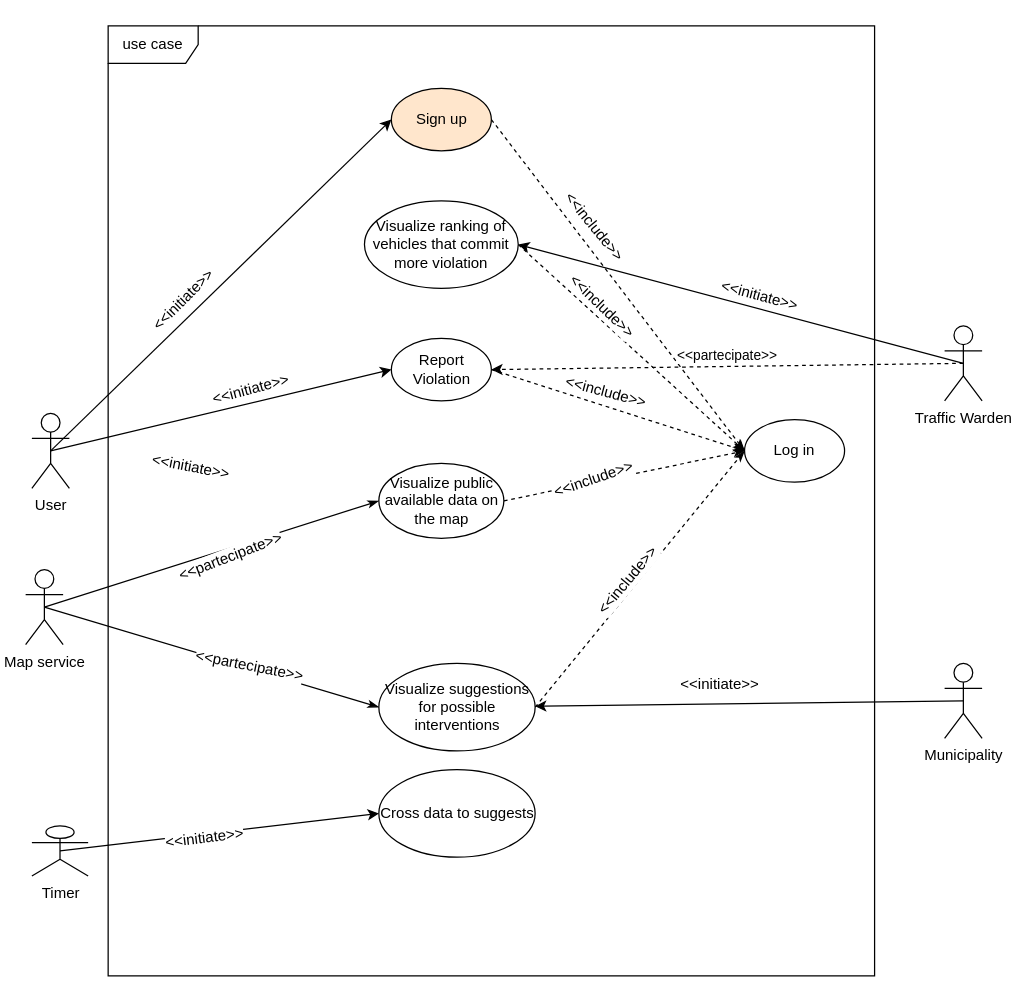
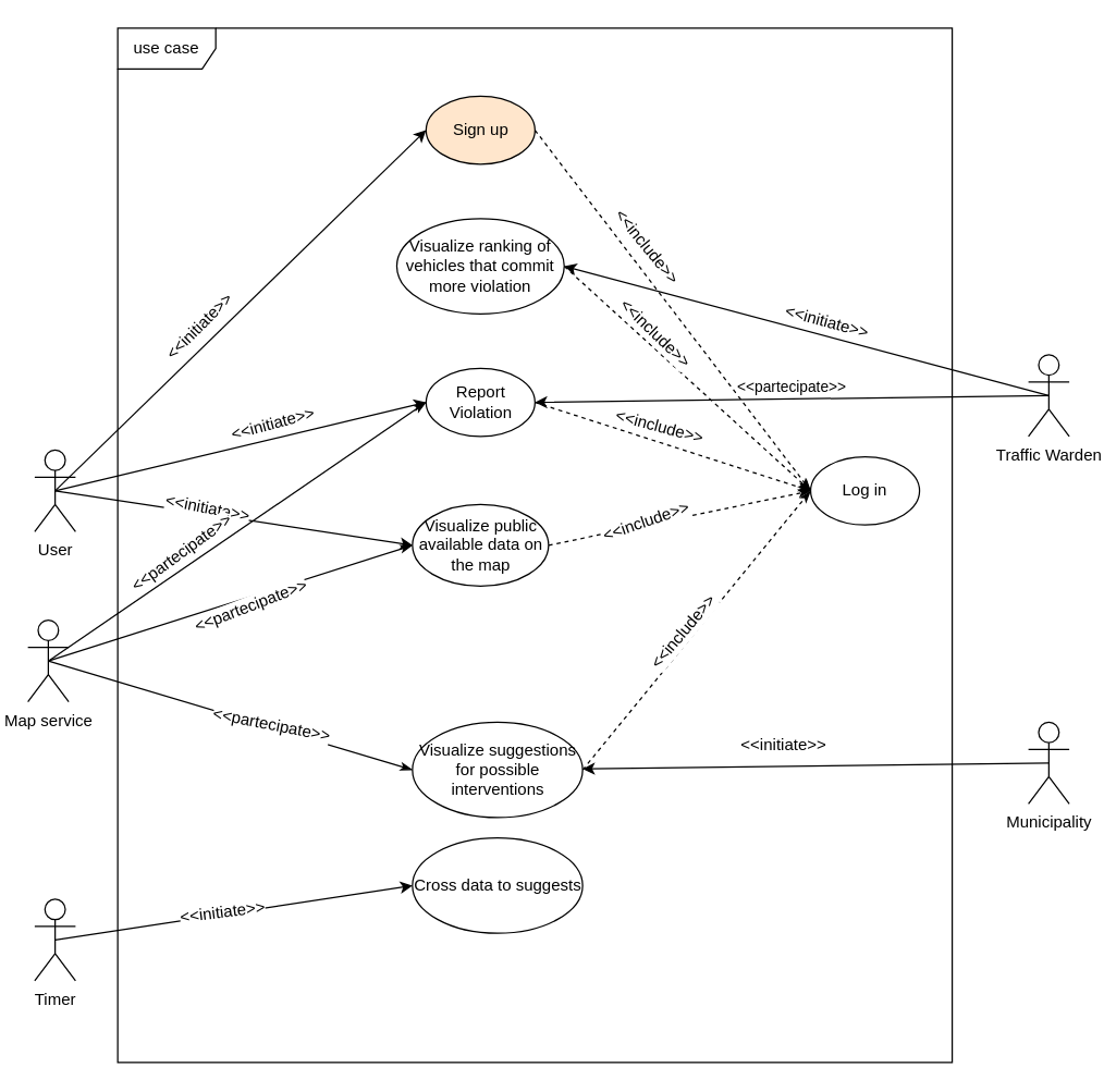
- <mxCell id="20" value="&amp;lt;&amp;lt;partecipate&amp;gt;&amp;gt;" style="edgeStyle=none;rounded=0;orthogonalLoop=1;jettySize=auto;html=1;exitX=0.5;exitY=0.5;exitDx=0;exitDy=0;exitPerimeter=0;entryX=1;entryY=0.5;entryDx=0;entryDy=0;verticalAlign=bottom;dashed=1;" parent="1" source="22" target="13" edge="1"><mxGeometry relative="1" as="geometry" /></mxCell>
+ <mxCell id="20" value="&amp;lt;&amp;lt;partecipate&amp;gt;&amp;gt;" style="edgeStyle=none;rounded=0;orthogonalLoop=1;jettySize=auto;html=1;exitX=0.5;exitY=0.5;exitDx=0;exitDy=0;exitPerimeter=0;entryX=1;entryY=0.5;entryDx=0;entryDy=0;verticalAlign=bottom;" parent="1" source="22" target="13" edge="1"><mxGeometry relative="1" as="geometry" /></mxCell>
+ <mxCell id="29" style="edgeStyle=none;rounded=0;orthogonalLoop=1;jettySize=auto;html=1;exitX=0.5;exitY=0.5;exitDx=0;exitDy=0;exitPerimeter=0;entryX=0;entryY=0.5;entryDx=0;entryDy=0;endArrow=classicThin;endFill=1;" parent="1" source="33" target="13" edge="1"><mxGeometry relative="1" as="geometry" /></mxCell>
+ <mxCell id="30" value="&amp;lt;&amp;lt;partecipate&amp;gt;&amp;gt;&lt;br&gt;" style="text;html=1;resizable=0;points=[];align=center;verticalAlign=middle;labelBackgroundColor=#ffffff;rotation=324;" parent="29" vertex="1" connectable="0"><mxGeometry x="-0.106" y="1" relative="1" as="geometry"><mxPoint x="-26" y="6.5" as="offset" /></mxGeometry></mxCell>
+ <mxCell id="6" style="edgeStyle=none;rounded=0;orthogonalLoop=1;jettySize=auto;html=1;exitX=0.5;exitY=0.5;exitDx=0;exitDy=0;exitPerimeter=0;entryX=0;entryY=0.5;entryDx=0;entryDy=0;" parent="1" source="7" target="15" edge="1"><mxGeometry relative="1" as="geometry" /></mxCell>
- <mxCell id="40" value="Timer" style="shape=umlActor;verticalLabelPosition=bottom;labelBackgroundColor=#ffffff;verticalAlign=top;html=1;outlineConnect=0;" vertex="1" parent="1"><mxGeometry x="25" y="660" width="45" height="40" as="geometry" /></mxCell>
+ <mxCell id="40" value="Timer" style="shape=umlActor;verticalLabelPosition=bottom;labelBackgroundColor=#ffffff;verticalAlign=top;html=1;outlineConnect=0;" vertex="1" parent="1"><mxGeometry y="660" width="30" height="60" as="geometry" x="25" /></mxCell>
